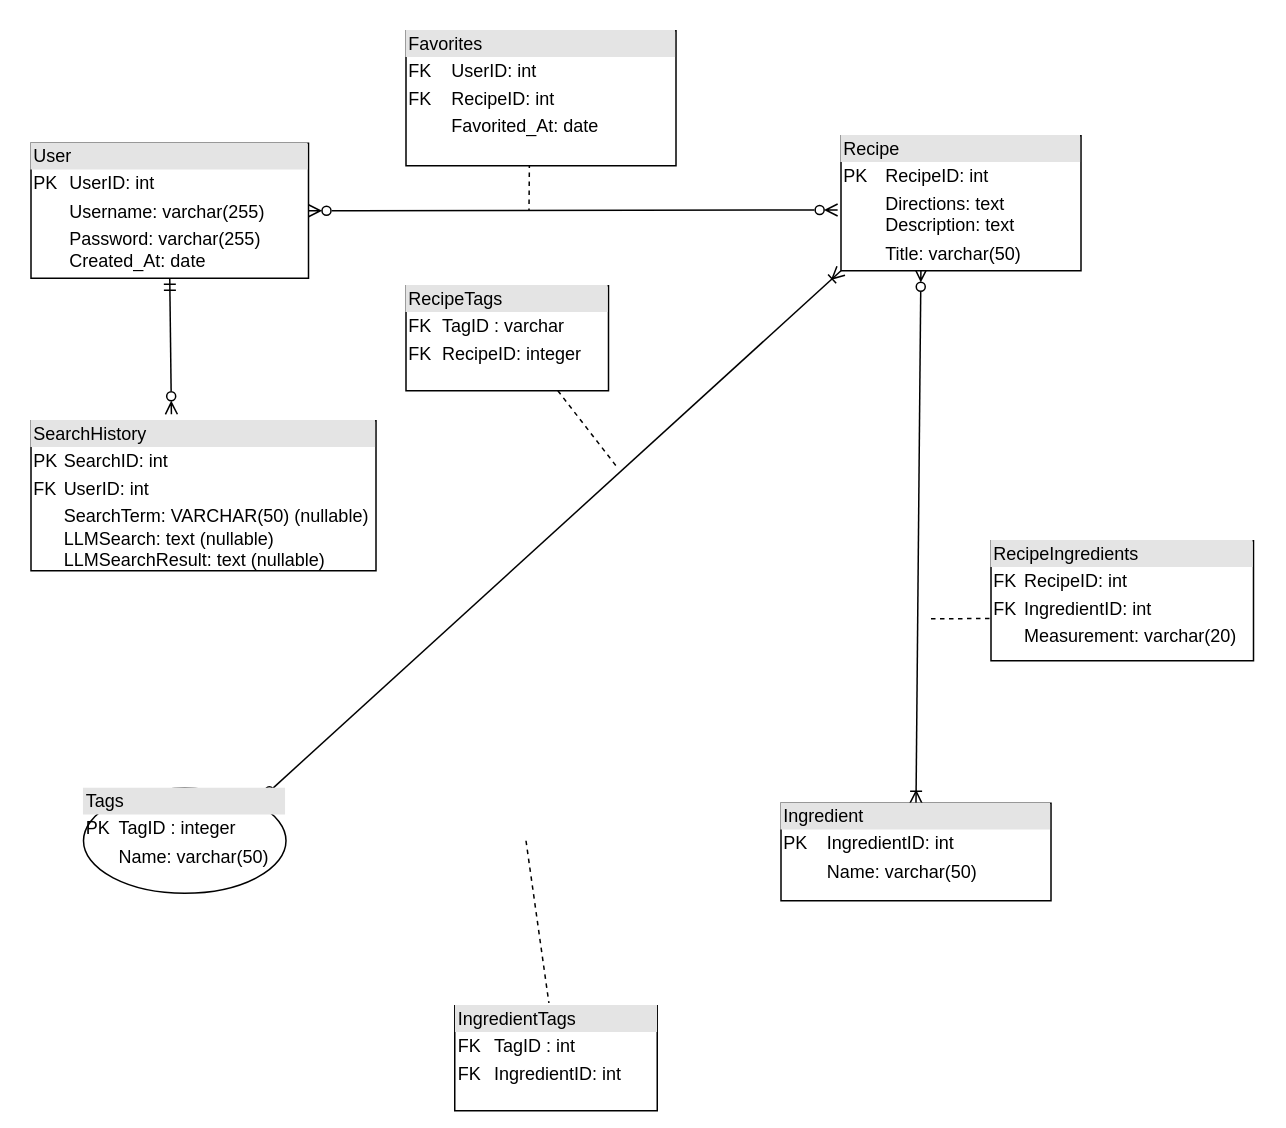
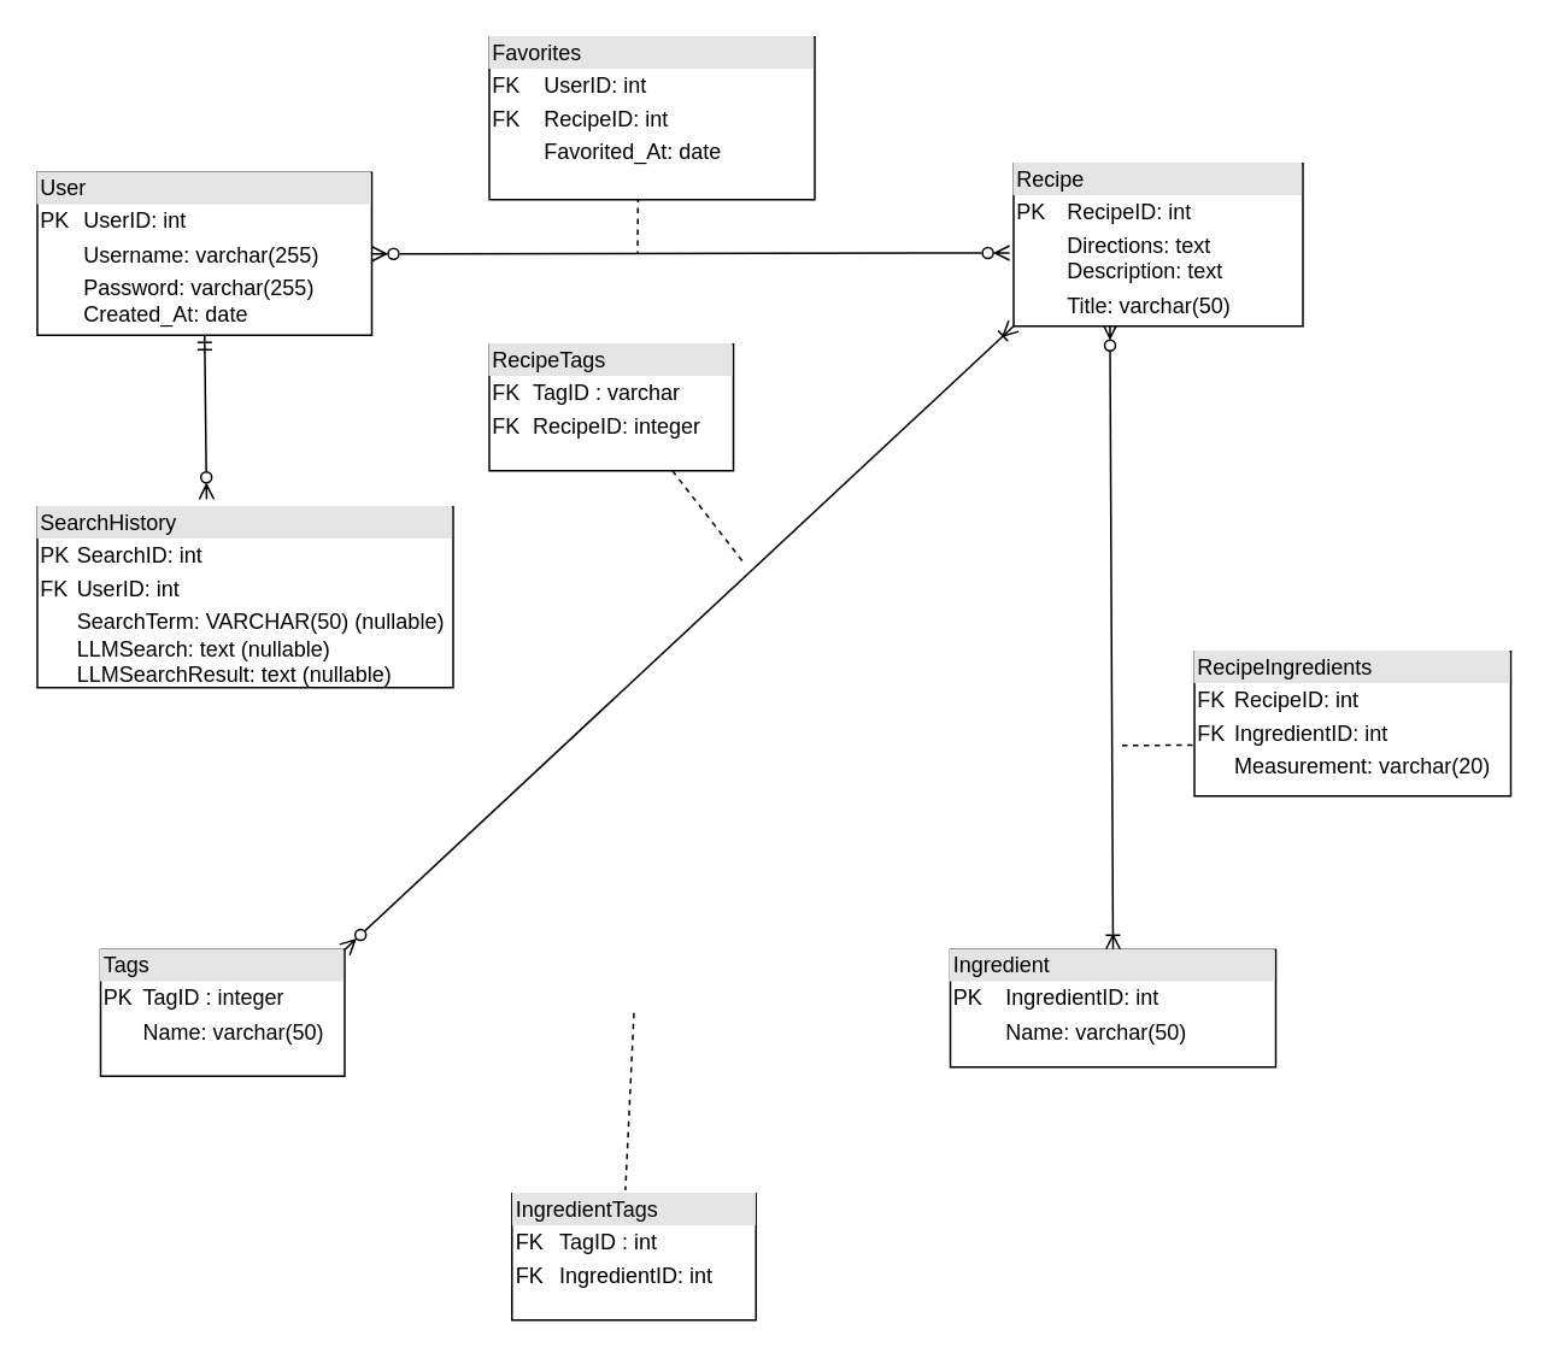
- <mxCell id="13" value="&lt;div style=&quot;box-sizing:border-box;width:100%;background:#e4e4e4;padding:2px;&quot;&gt;Tags&lt;/div&gt;&lt;table style=&quot;width:100%;font-size:1em;&quot; cellpadding=&quot;2&quot; cellspacing=&quot;0&quot;&gt;&lt;tbody&gt;&lt;tr&gt;&lt;td&gt;PK&lt;/td&gt;&lt;td&gt;TagID : integer&lt;/td&gt;&lt;/tr&gt;&lt;tr&gt;&lt;td&gt;&lt;br&gt;&lt;/td&gt;&lt;td&gt;Name: varchar(50)&lt;/td&gt;&lt;/tr&gt;&lt;tr&gt;&lt;td&gt;&lt;/td&gt;&lt;td&gt;&lt;br&gt;&lt;/td&gt;&lt;/tr&gt;&lt;/tbody&gt;&lt;/table&gt;" style="ellipse;verticalAlign=top;align=left;overflow=fill;html=1;whiteSpace=wrap;" parent="1" vertex="1"><mxGeometry x="55" y="525" width="135" height="70" as="geometry" /></mxCell>
+ <mxCell id="13" value="&lt;div style=&quot;box-sizing:border-box;width:100%;background:#e4e4e4;padding:2px;&quot;&gt;Tags&lt;/div&gt;&lt;table style=&quot;width:100%;font-size:1em;&quot; cellpadding=&quot;2&quot; cellspacing=&quot;0&quot;&gt;&lt;tbody&gt;&lt;tr&gt;&lt;td&gt;PK&lt;/td&gt;&lt;td&gt;TagID : integer&lt;/td&gt;&lt;/tr&gt;&lt;tr&gt;&lt;td&gt;&lt;br&gt;&lt;/td&gt;&lt;td&gt;Name: varchar(50)&lt;/td&gt;&lt;/tr&gt;&lt;tr&gt;&lt;td&gt;&lt;/td&gt;&lt;td&gt;&lt;br&gt;&lt;/td&gt;&lt;/tr&gt;&lt;/tbody&gt;&lt;/table&gt;" style="verticalAlign=top;align=left;overflow=fill;html=1;whiteSpace=wrap;" parent="1" vertex="1"><mxGeometry x="55" y="525" width="135" height="70" as="geometry" /></mxCell>
- <mxCell id="15" value="&lt;div style=&quot;box-sizing:border-box;width:100%;background:#e4e4e4;padding:2px;&quot;&gt;Ingredient&lt;/div&gt;&lt;table style=&quot;width:100%;font-size:1em;&quot; cellpadding=&quot;2&quot; cellspacing=&quot;0&quot;&gt;&lt;tbody&gt;&lt;tr&gt;&lt;td&gt;PK&lt;/td&gt;&lt;td&gt;IngredientID: int&lt;br&gt;&lt;/td&gt;&lt;/tr&gt;&lt;tr&gt;&lt;td&gt;&lt;br&gt;&lt;/td&gt;&lt;td&gt;Name: varchar(50)&lt;/td&gt;&lt;/tr&gt;&lt;tr&gt;&lt;td&gt;&lt;br&gt;&lt;/td&gt;&lt;td&gt;&lt;br&gt;&lt;/td&gt;&lt;/tr&gt;&lt;/tbody&gt;&lt;/table&gt;" style="verticalAlign=top;align=left;overflow=fill;html=1;whiteSpace=wrap;" parent="1" vertex="1"><mxGeometry x="520" y="535" width="180" height="65" as="geometry" /></mxCell>
+ <mxCell id="15" value="&lt;div style=&quot;box-sizing:border-box;width:100%;background:#e4e4e4;padding:2px;&quot;&gt;Ingredient&lt;/div&gt;&lt;table style=&quot;width:100%;font-size:1em;&quot; cellpadding=&quot;2&quot; cellspacing=&quot;0&quot;&gt;&lt;tbody&gt;&lt;tr&gt;&lt;td&gt;PK&lt;/td&gt;&lt;td&gt;IngredientID: int&lt;br&gt;&lt;/td&gt;&lt;/tr&gt;&lt;tr&gt;&lt;td&gt;&lt;br&gt;&lt;/td&gt;&lt;td&gt;Name: varchar(50)&lt;/td&gt;&lt;/tr&gt;&lt;tr&gt;&lt;td&gt;&lt;br&gt;&lt;/td&gt;&lt;td&gt;&lt;br&gt;&lt;/td&gt;&lt;/tr&gt;&lt;/tbody&gt;&lt;/table&gt;" style="verticalAlign=top;align=left;overflow=fill;html=1;whiteSpace=wrap;" parent="1" vertex="1"><mxGeometry x="525" y="525" width="180" height="65" as="geometry" /></mxCell>
- <mxCell id="14" value="&lt;div style=&quot;box-sizing:border-box;width:100%;background:#e4e4e4;padding:2px;&quot;&gt;IngredientTags&lt;/div&gt;&lt;table style=&quot;width:100%;font-size:1em;&quot; cellpadding=&quot;2&quot; cellspacing=&quot;0&quot;&gt;&lt;tbody&gt;&lt;tr&gt;&lt;td&gt;FK&lt;/td&gt;&lt;td&gt;TagID : int&lt;/td&gt;&lt;/tr&gt;&lt;tr&gt;&lt;td&gt;FK&lt;/td&gt;&lt;td&gt;IngredientID: int&lt;/td&gt;&lt;/tr&gt;&lt;tr&gt;&lt;td&gt;&lt;/td&gt;&lt;td&gt;&lt;br&gt;&lt;/td&gt;&lt;/tr&gt;&lt;/tbody&gt;&lt;/table&gt;" style="verticalAlign=top;align=left;overflow=fill;html=1;whiteSpace=wrap;" parent="1" vertex="1"><mxGeometry x="302.5" y="670" width="135" height="70" as="geometry" /></mxCell>
+ <mxCell id="14" value="&lt;div style=&quot;box-sizing:border-box;width:100%;background:#e4e4e4;padding:2px;&quot;&gt;IngredientTags&lt;/div&gt;&lt;table style=&quot;width:100%;font-size:1em;&quot; cellpadding=&quot;2&quot; cellspacing=&quot;0&quot;&gt;&lt;tbody&gt;&lt;tr&gt;&lt;td&gt;FK&lt;/td&gt;&lt;td&gt;TagID : int&lt;/td&gt;&lt;/tr&gt;&lt;tr&gt;&lt;td&gt;FK&lt;/td&gt;&lt;td&gt;IngredientID: int&lt;/td&gt;&lt;/tr&gt;&lt;tr&gt;&lt;td&gt;&lt;/td&gt;&lt;td&gt;&lt;br&gt;&lt;/td&gt;&lt;/tr&gt;&lt;/tbody&gt;&lt;/table&gt;" style="verticalAlign=top;align=left;overflow=fill;html=1;whiteSpace=wrap;" parent="1" vertex="1"><mxGeometry x="282.5" y="660" width="135" height="70" as="geometry" /></mxCell>
